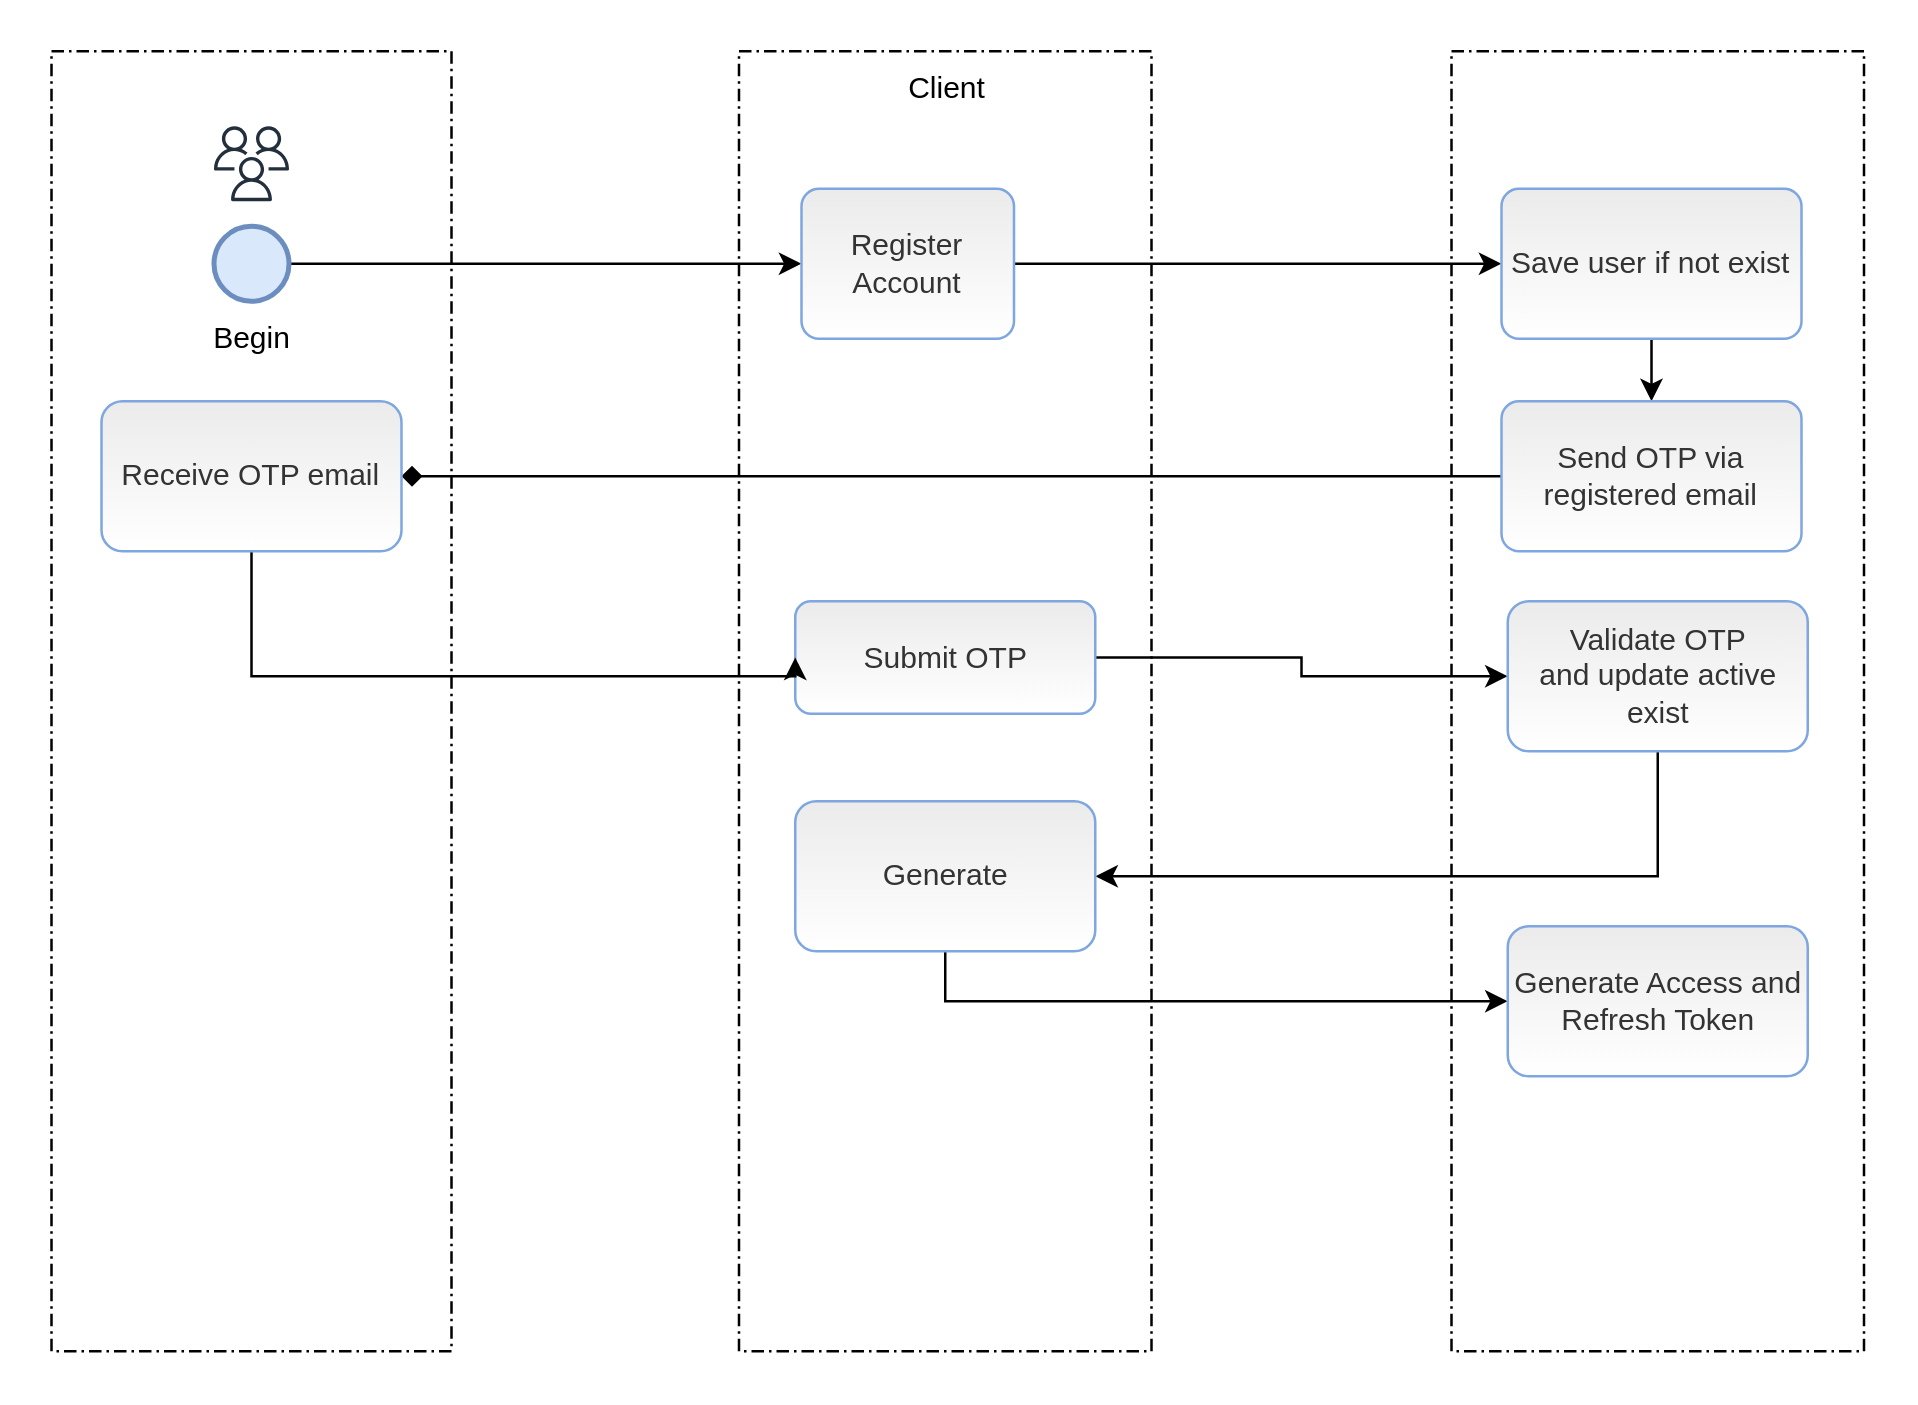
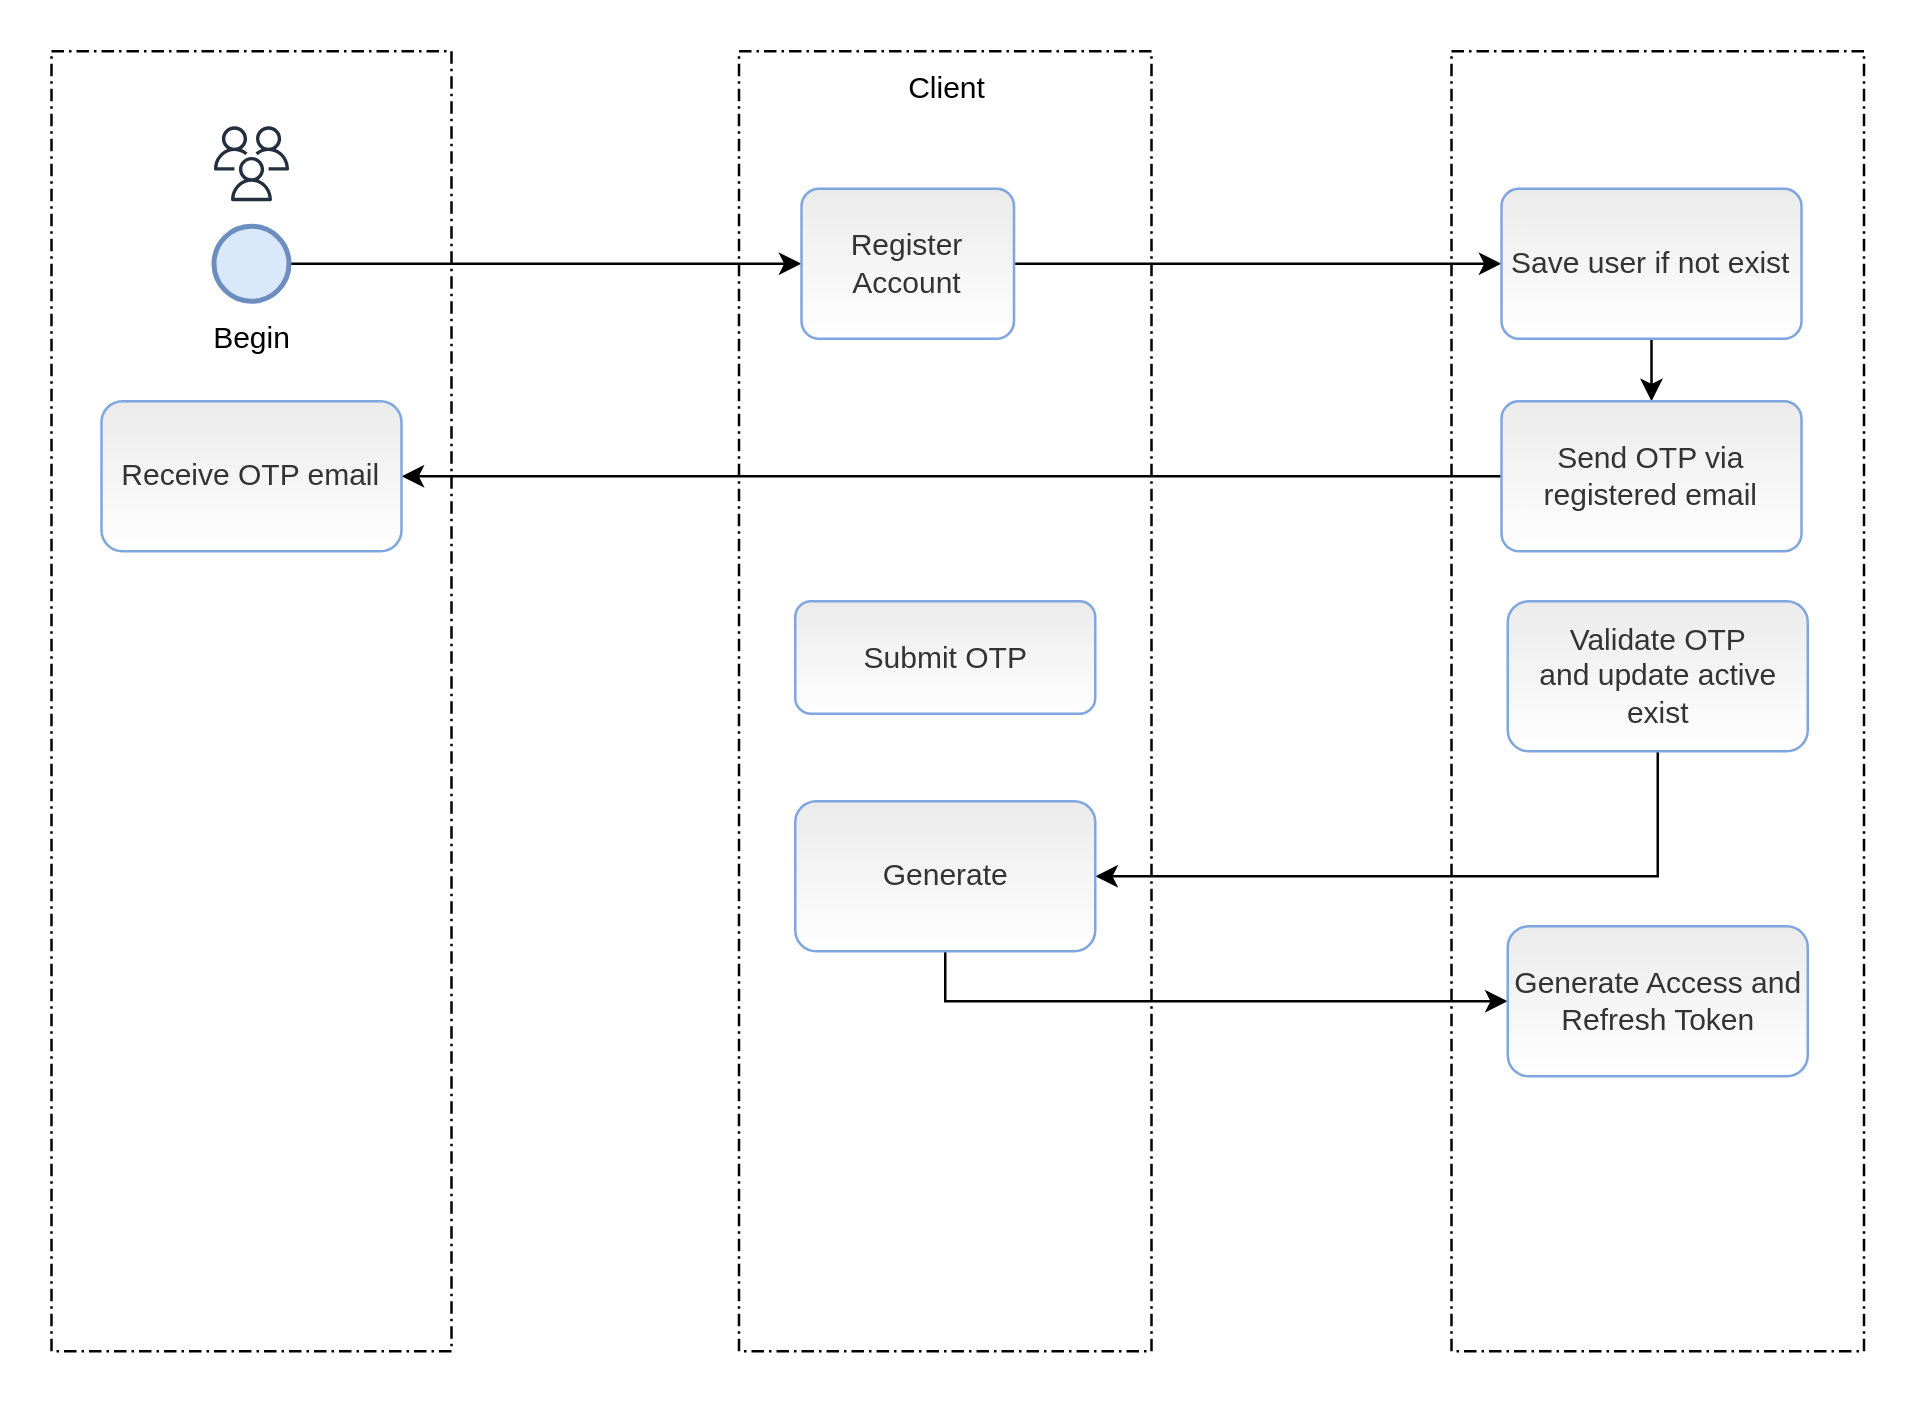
- <mxCell id="15" value="" style="edgeStyle=orthogonalEdgeStyle;rounded=0;orthogonalLoop=1;jettySize=auto;html=1;endArrow=diamond;" edge="1" parent="1" source="16" target="22"><mxGeometry relative="1" as="geometry" /></mxCell>
+ <mxCell id="15" value="" style="edgeStyle=orthogonalEdgeStyle;rounded=0;orthogonalLoop=1;jettySize=auto;html=1;" edge="1" parent="1" source="16" target="22"><mxGeometry relative="1" as="geometry" /></mxCell>
- <mxCell id="17" style="edgeStyle=orthogonalEdgeStyle;rounded=0;orthogonalLoop=1;jettySize=auto;html=1;" edge="1" parent="1" source="18" target="20"><mxGeometry relative="1" as="geometry" /></mxCell>
- <mxCell id="21" style="edgeStyle=orthogonalEdgeStyle;rounded=0;orthogonalLoop=1;jettySize=auto;html=1;entryX=0;entryY=0.5;entryDx=0;entryDy=0;" edge="1" parent="1" source="22" target="18"><mxGeometry relative="1" as="geometry"><Array as="points"><mxPoint x="100" y="270" /></Array></mxGeometry></mxCell>
